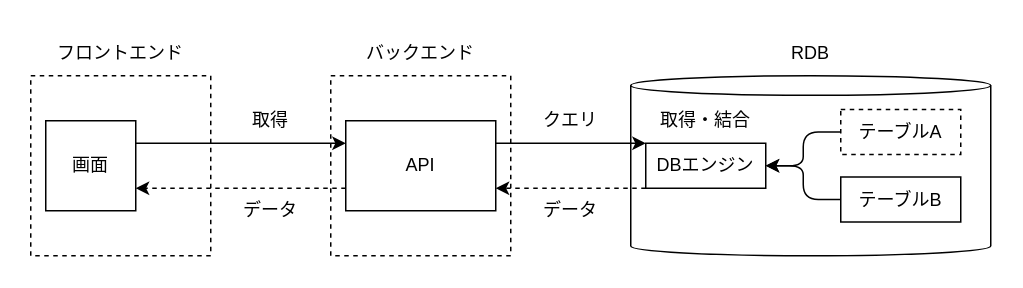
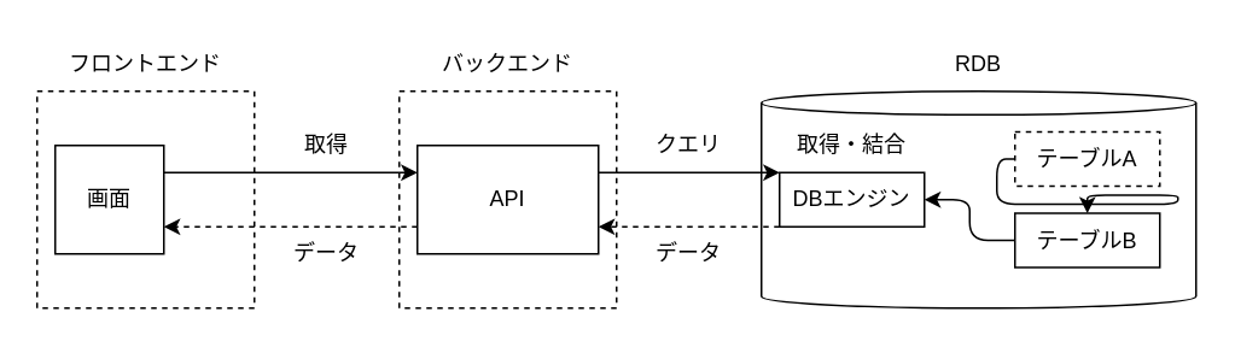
- <mxCell id="18" value="" style="endArrow=classic;html=1;exitX=0;exitY=0.5;exitDx=0;exitDy=0;entryX=1;entryY=0.5;entryDx=0;entryDy=0;edgeStyle=orthogonalEdgeStyle;" edge="1" parent="1" source="10" target="9"><mxGeometry width="50" height="50" relative="1" as="geometry"><mxPoint x="380" y="210" as="sourcePoint" /><mxPoint x="430" y="160" as="targetPoint" /></mxGeometry></mxCell>
+ <mxCell id="18" value="" style="endArrow=classic;html=1;exitX=0;exitY=0.5;exitDx=0;exitDy=0;edgeStyle=orthogonalEdgeStyle;" edge="1" parent="1" source="10" target="11"><mxGeometry width="50" height="50" relative="1" as="geometry"><mxPoint x="380" y="210" as="sourcePoint" /><mxPoint x="430" y="160" as="targetPoint" /></mxGeometry></mxCell>
